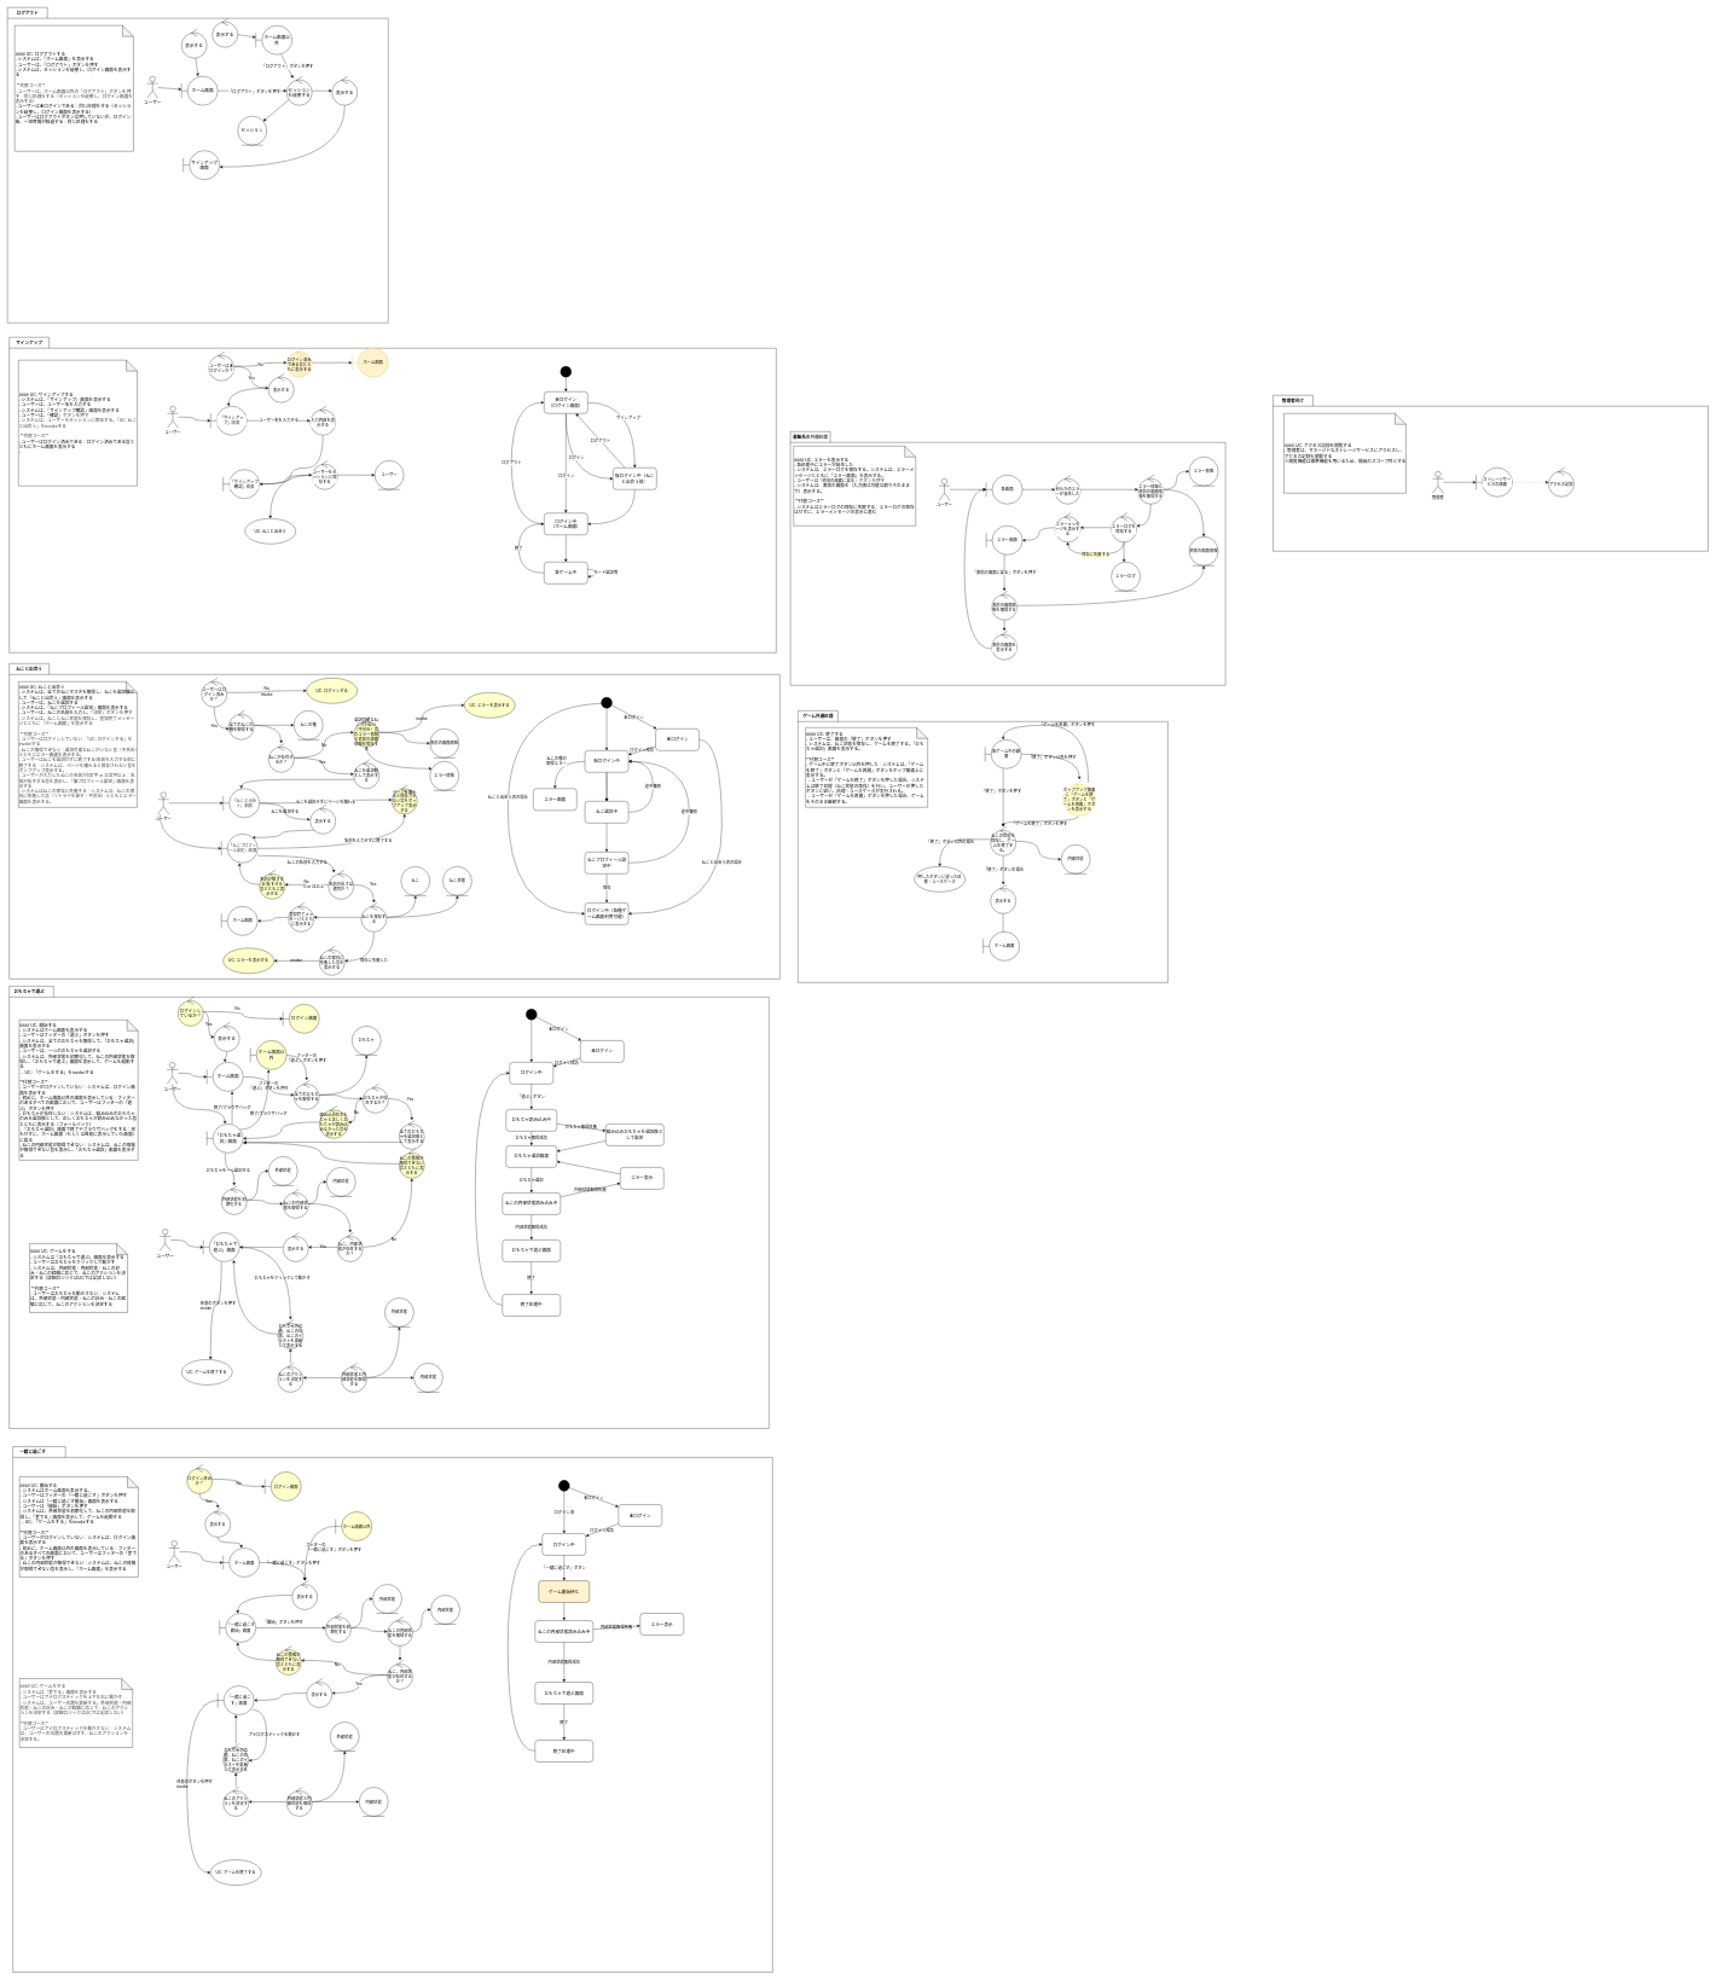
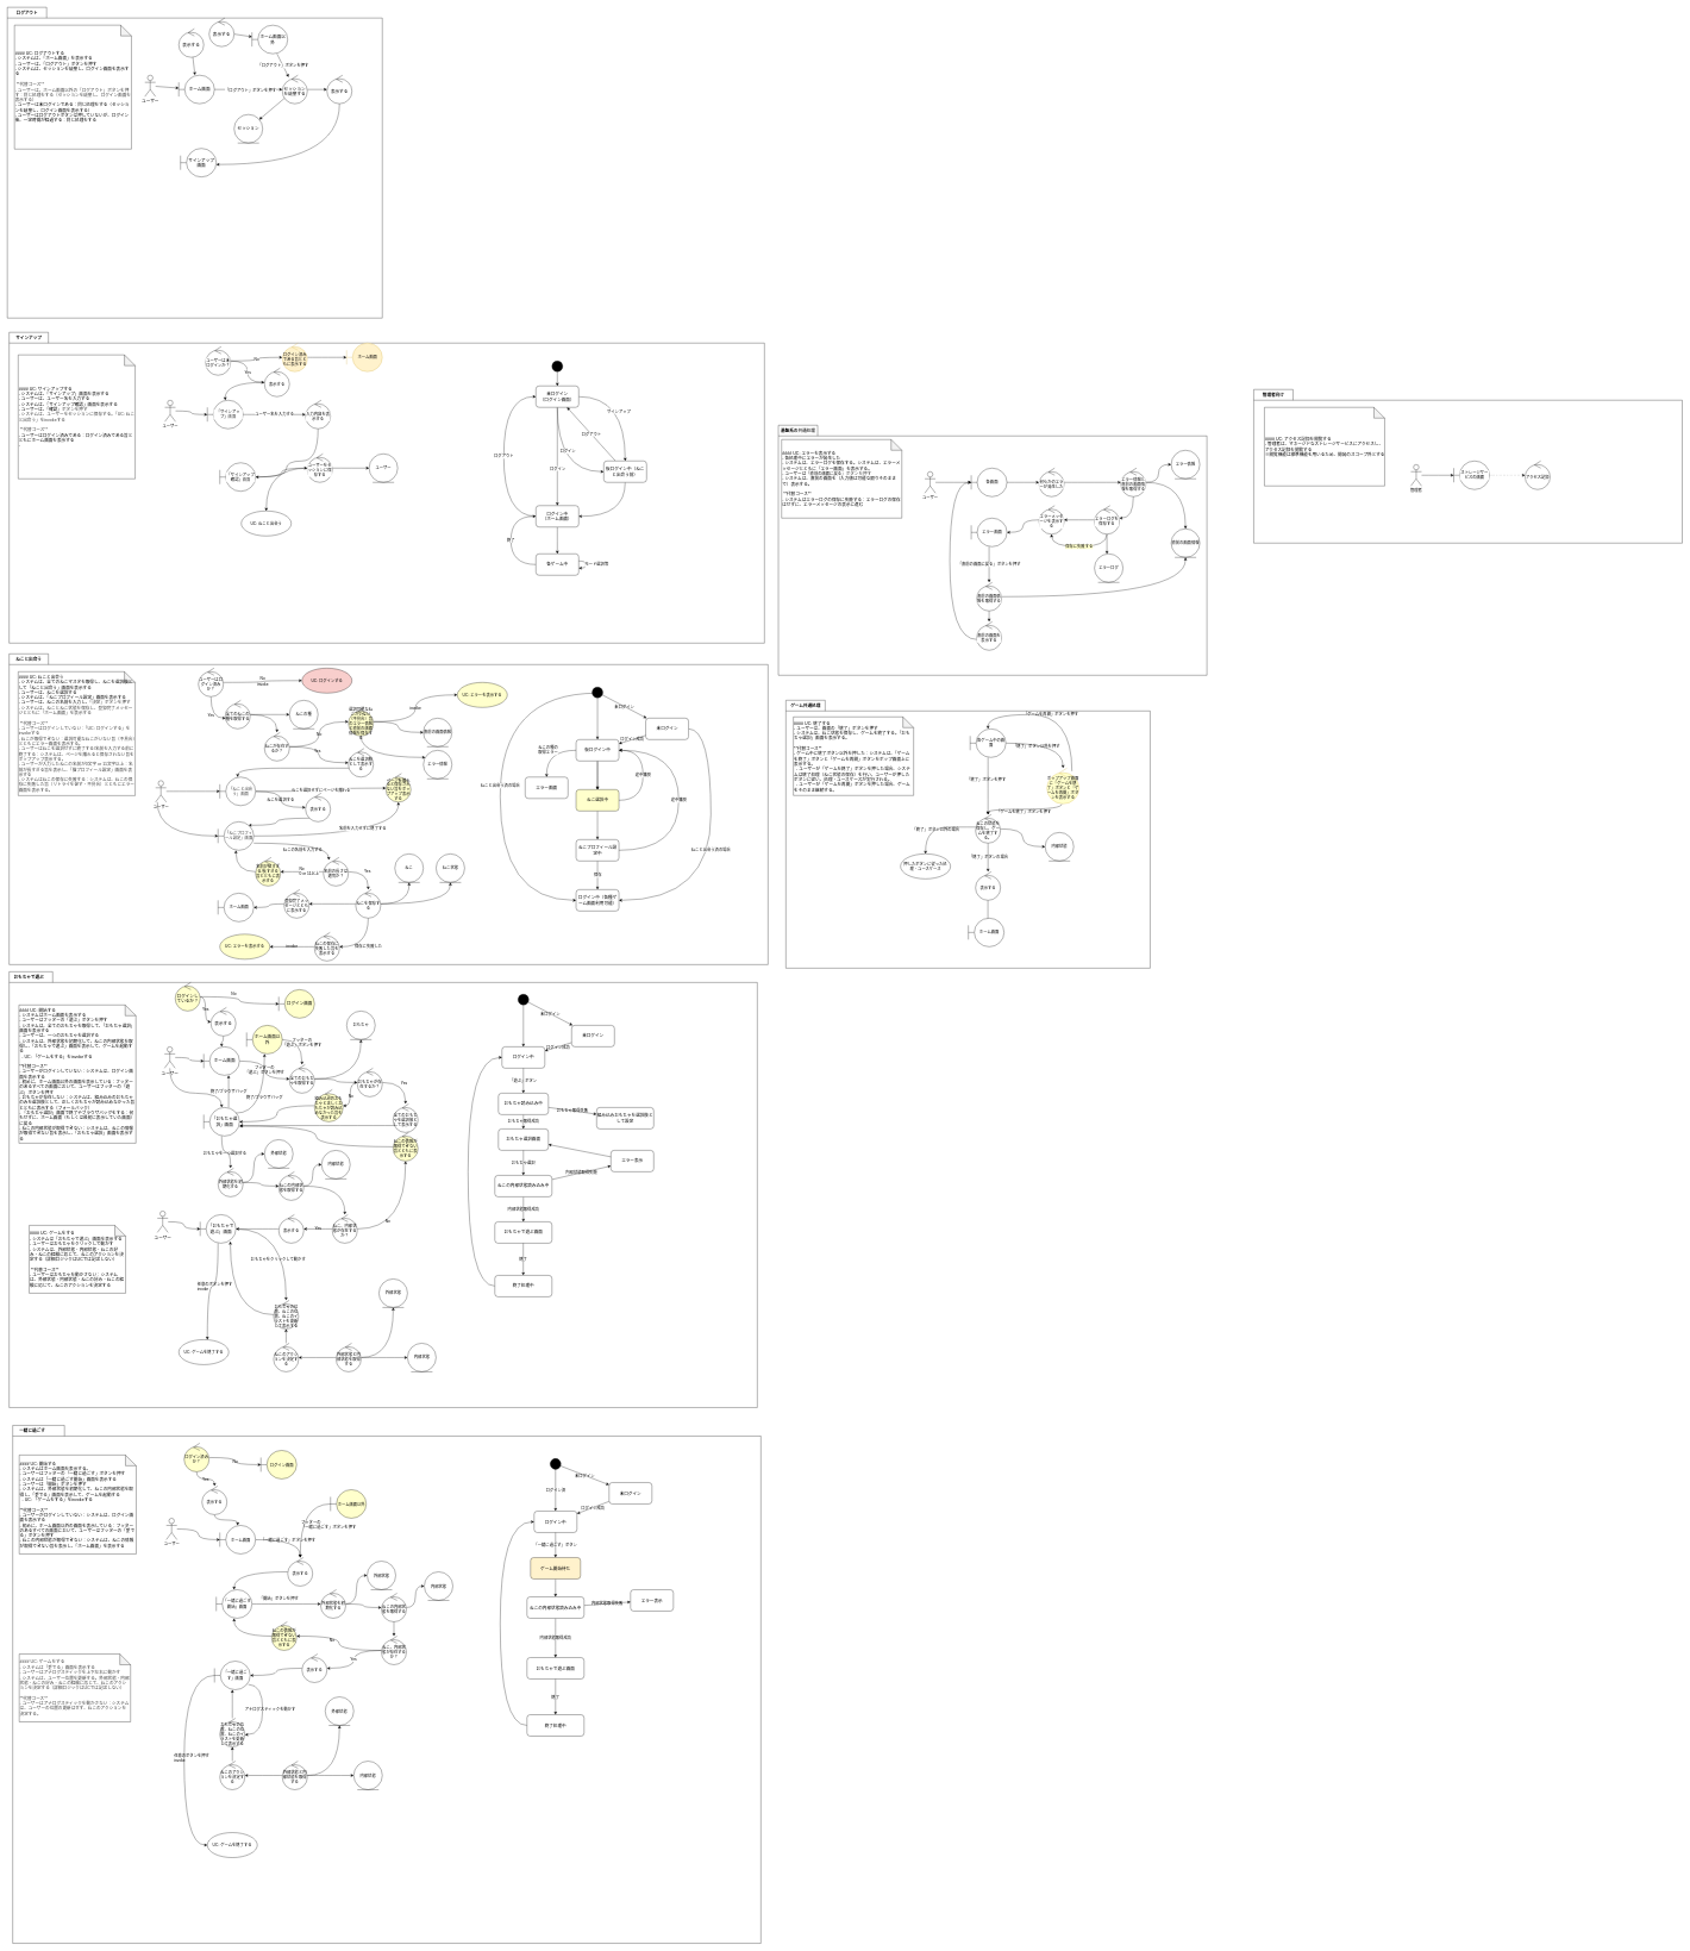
- <mxCell id="200" value="UC: ログインする" style="ellipse;whiteSpace=wrap;html=1;fontFamily=Helvetica;fontSize=11;fontColor=default;labelBackgroundColor=none;fillColor=#FFFFCC;" parent="1" vertex="1"><mxGeometry x="845" y="1870" width="140" height="70" as="geometry" /></mxCell>
+ <mxCell id="200" value="UC: ログインする" style="ellipse;whiteSpace=wrap;html=1;fontFamily=Helvetica;fontSize=11;fontColor=default;labelBackgroundColor=none;fillColor=#f8cecc;" parent="1" vertex="1"><mxGeometry x="845" y="1870" width="140" height="70" as="geometry" /></mxCell>
- <mxCell id="349" value="ねこ選択中" style="rounded=1;whiteSpace=wrap;html=1;labelBackgroundColor=none;" vertex="1" parent="1"><mxGeometry x="1612.5" y="2210" width="120" height="60" as="geometry" /></mxCell>
+ <mxCell id="349" value="ねこ選択中" style="rounded=1;whiteSpace=wrap;html=1;labelBackgroundColor=none;fillColor=#ffffcc;" vertex="1" parent="1"><mxGeometry x="1612.5" y="2210" width="120" height="60" as="geometry" /></mxCell>
- <mxCell id="78" style="labelBackgroundColor=none;" parent="1" source="76" target="73" edge="1"><mxGeometry relative="1" as="geometry" /></mxCell>
